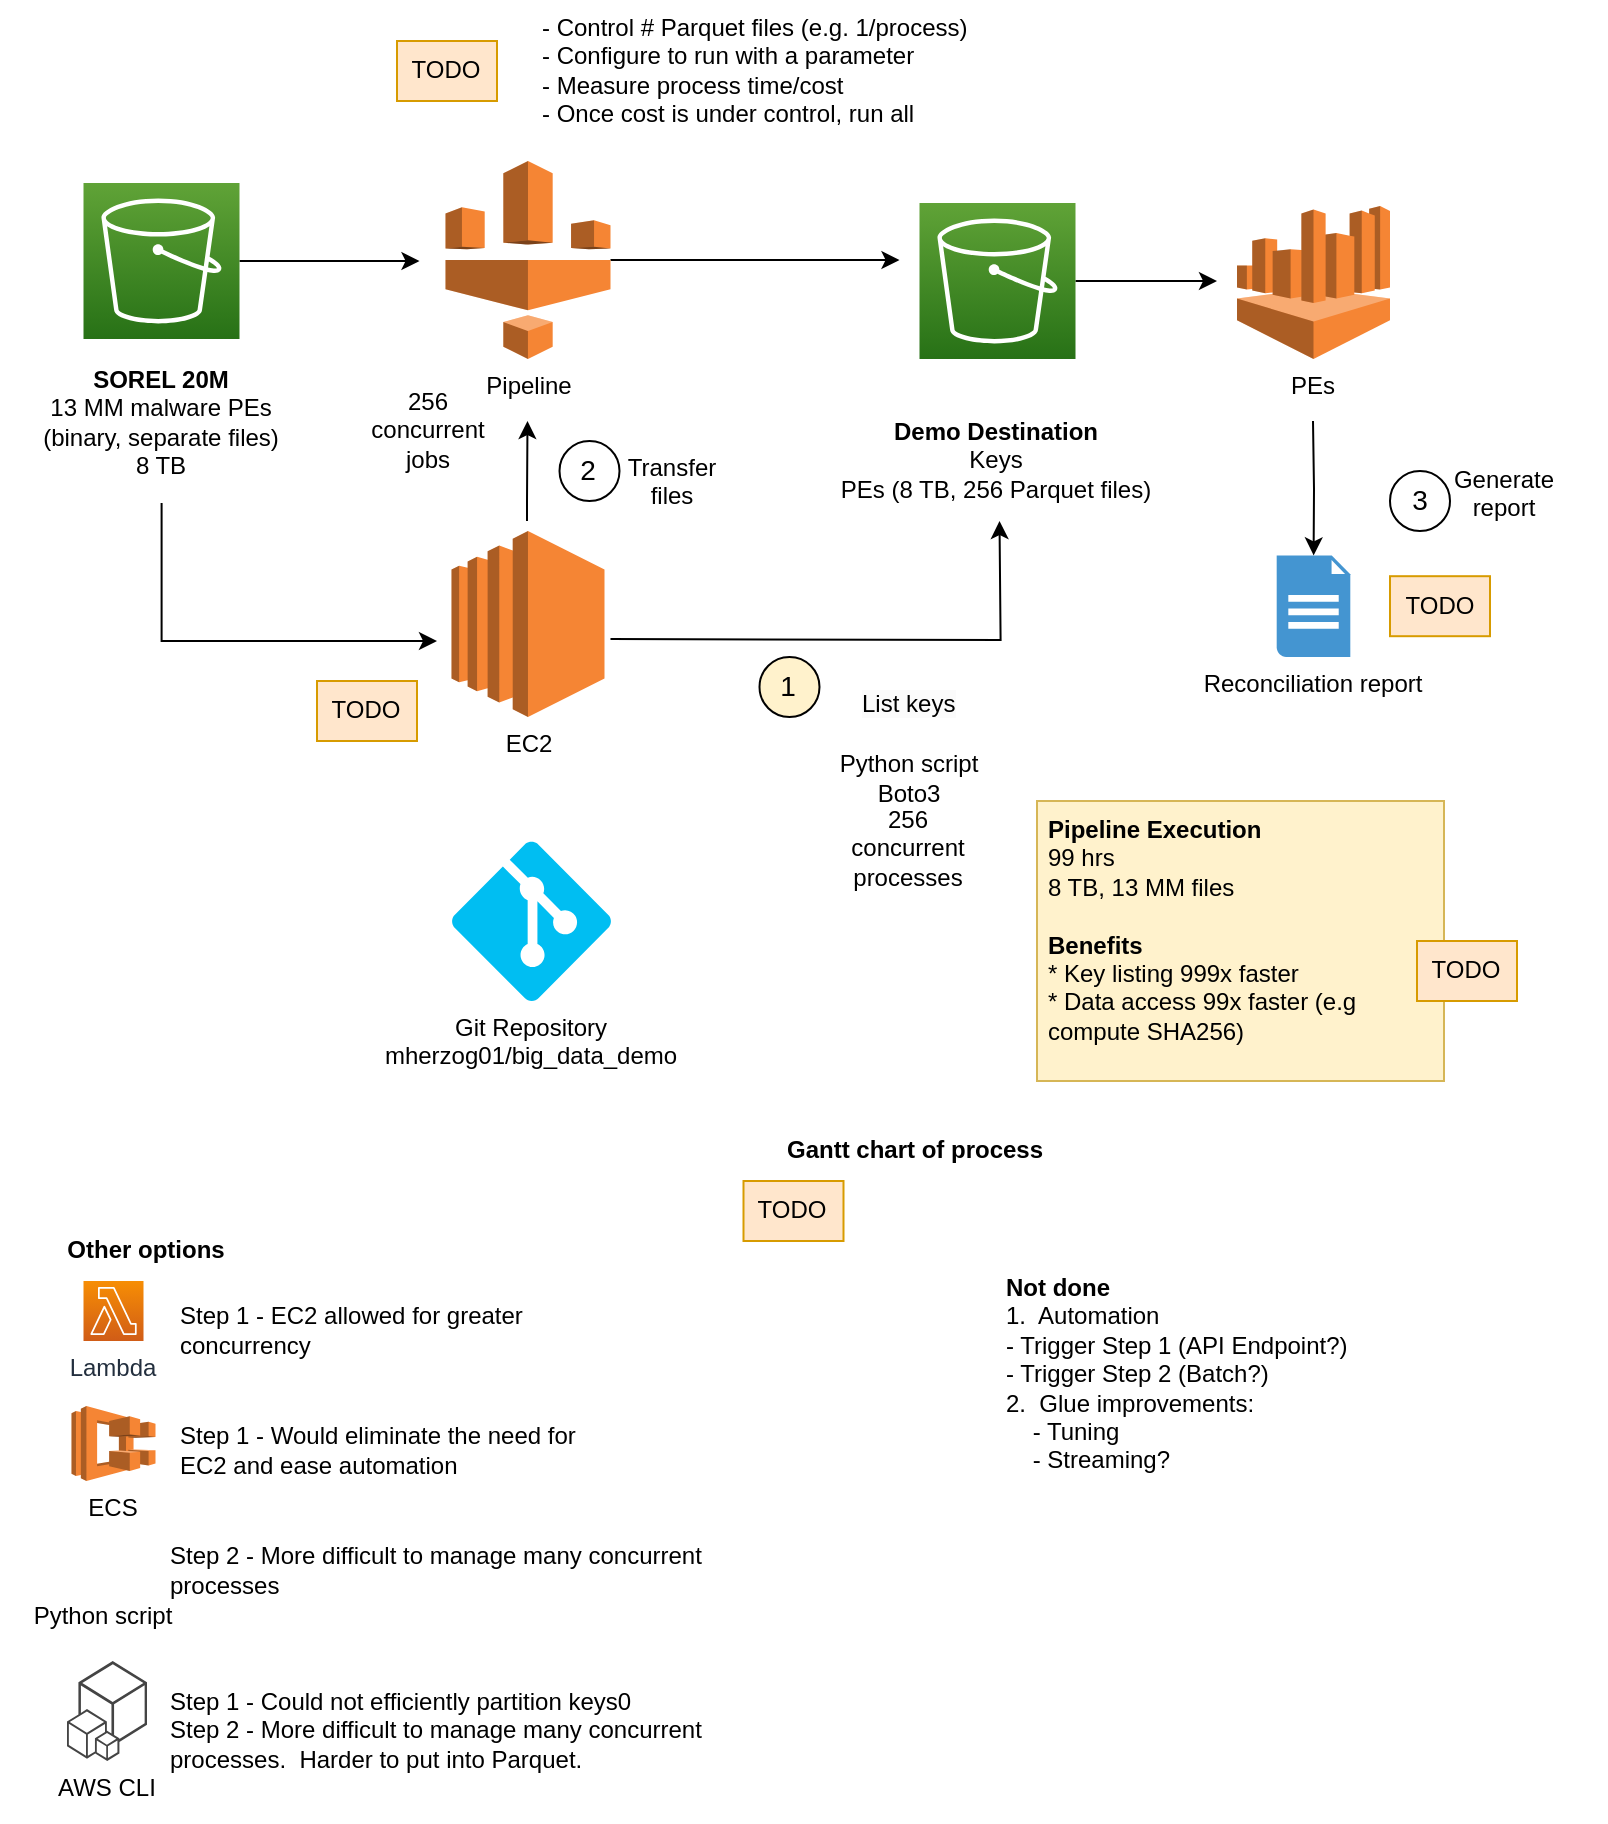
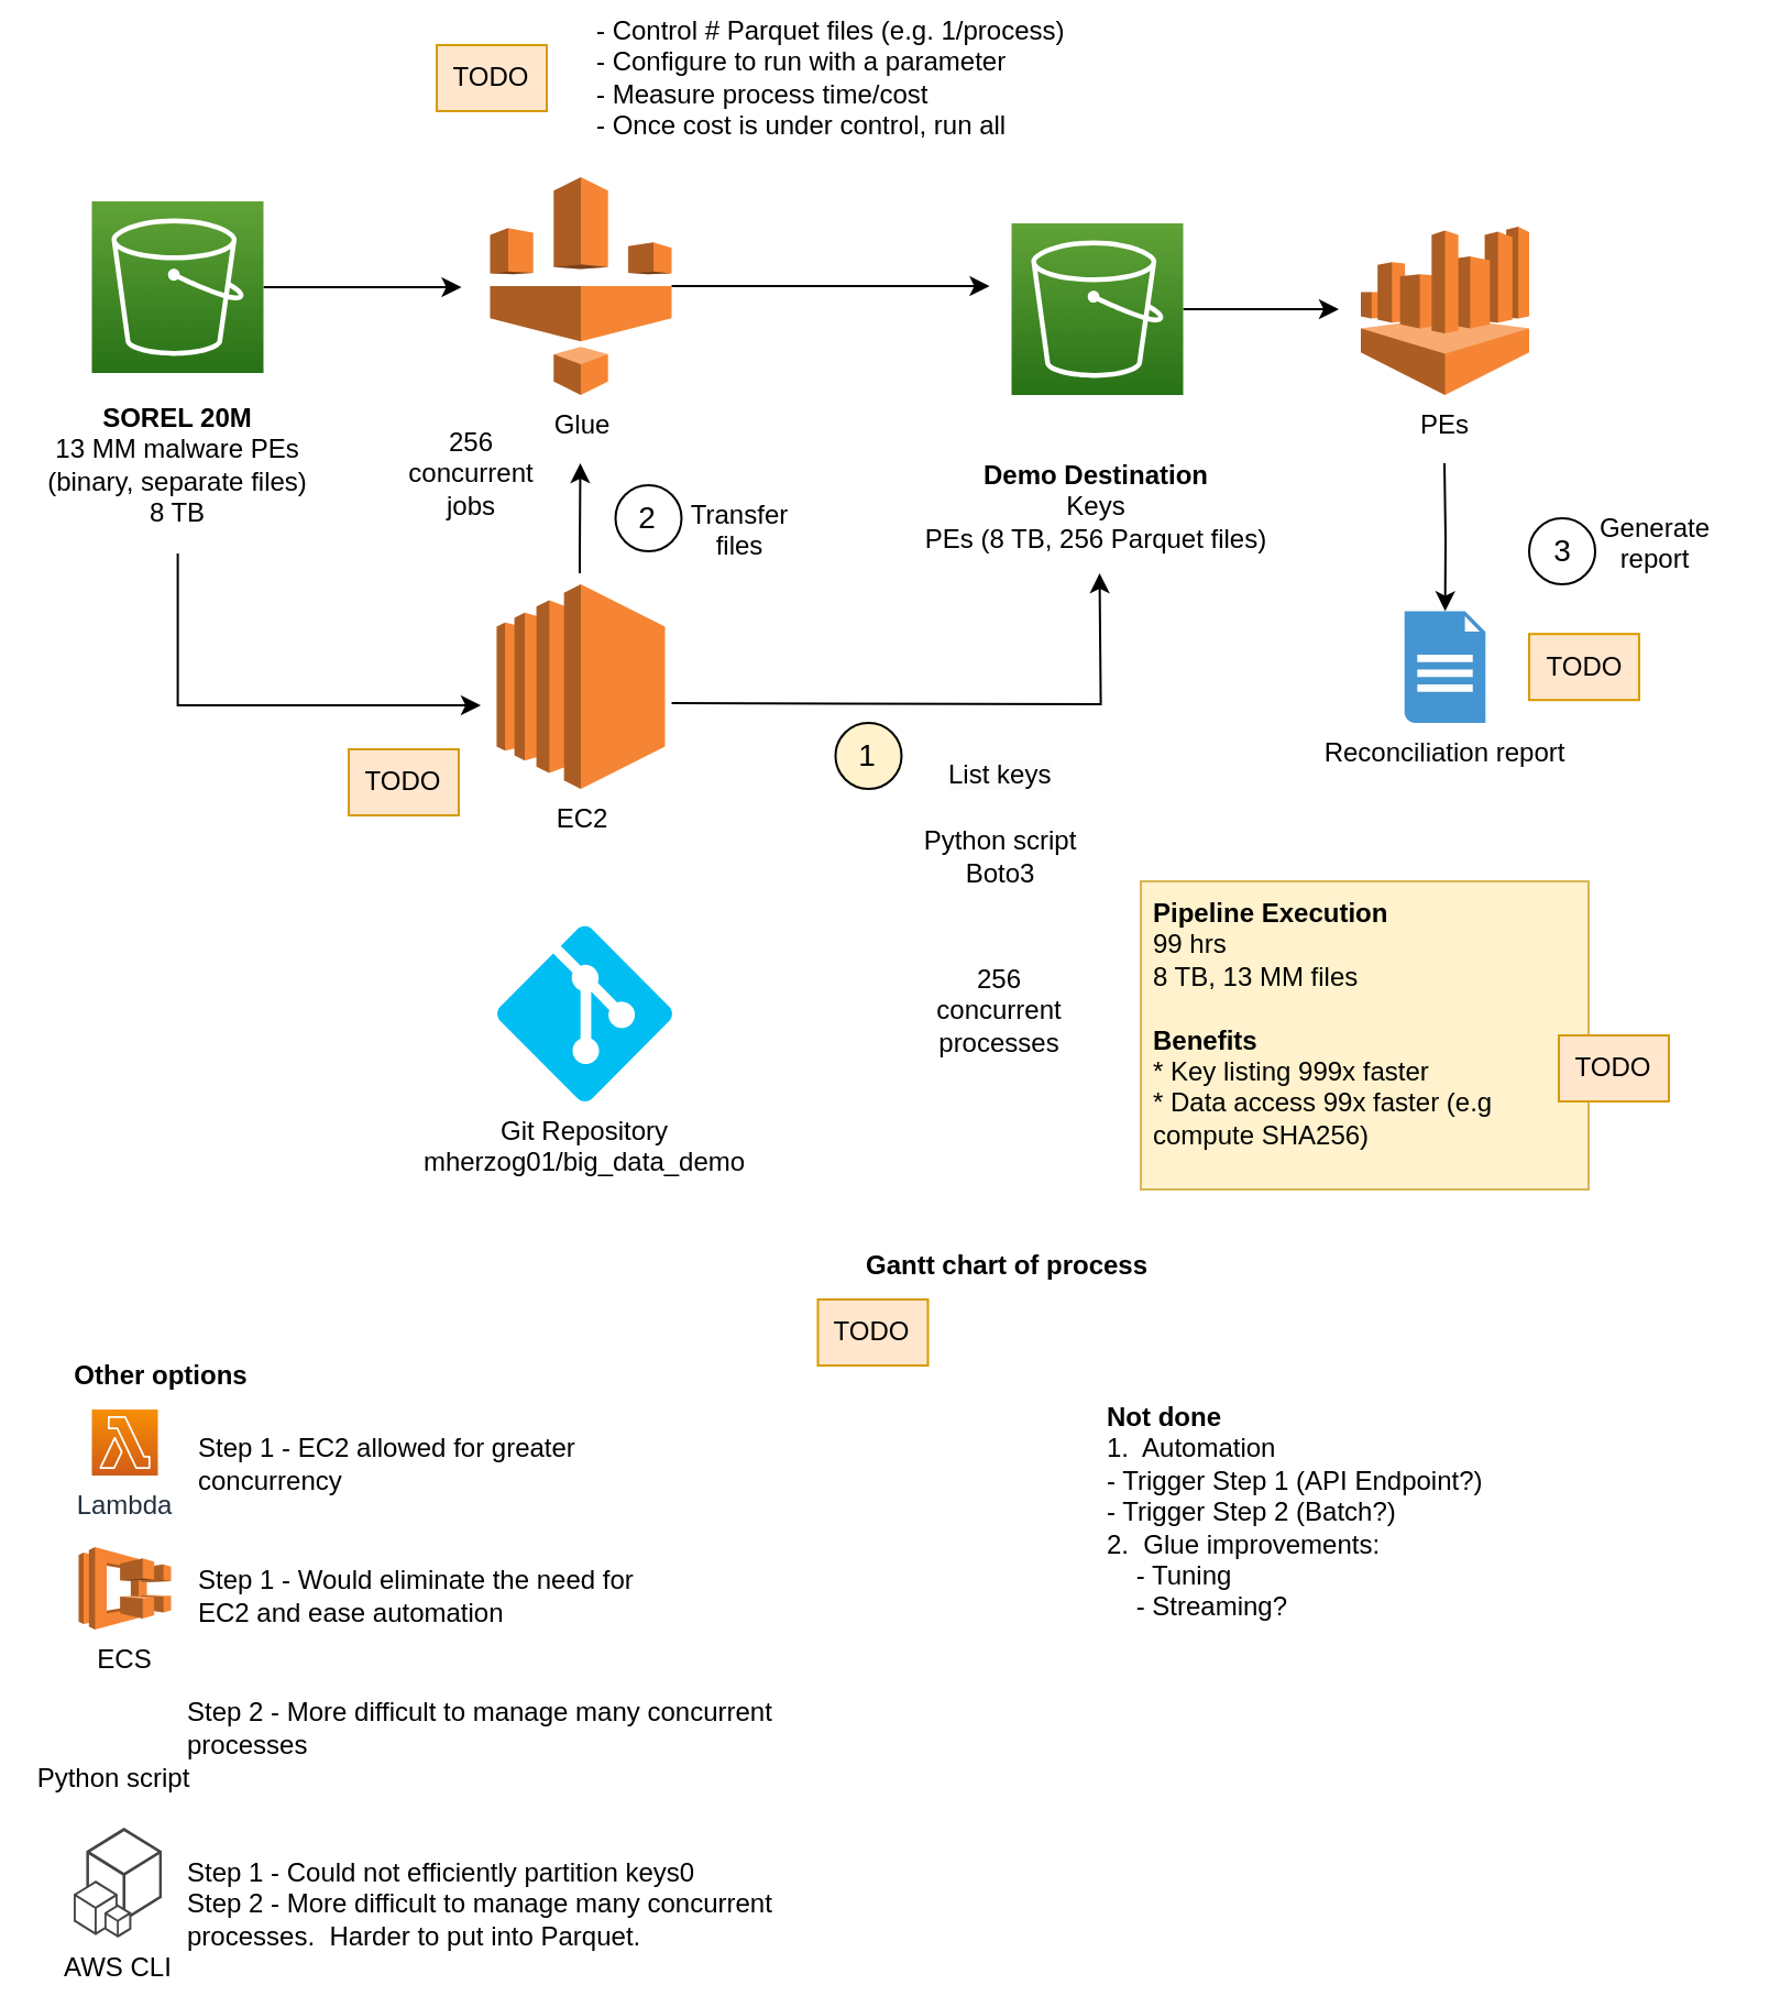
- <mxCell id="6" value="Pipeline" style="outlineConnect=0;dashed=0;verticalLabelPosition=bottom;verticalAlign=top;align=center;html=1;shape=mxgraph.aws3.glue;fillColor=#F58534;gradientColor=none;" vertex="1" parent="1"><mxGeometry x="222.25" y="80" width="82.5" height="99" as="geometry" /></mxCell>
+ <mxCell id="6" value="Glue" style="outlineConnect=0;dashed=0;verticalLabelPosition=bottom;verticalAlign=top;align=center;html=1;shape=mxgraph.aws3.glue;fillColor=#F58534;gradientColor=none;" vertex="1" parent="1"><mxGeometry x="222.25" y="80" width="82.5" height="99" as="geometry" /></mxCell>
- <mxCell id="28" value="256 concurrent processes" style="text;strokeColor=none;align=center;fillColor=none;html=1;verticalAlign=middle;whiteSpace=wrap;rounded=0;" vertex="1" parent="1"><mxGeometry x="419.25" y="409" width="70" height="30" as="geometry" /></mxCell>
+ <mxCell id="28" value="256 concurrent processes" style="text;strokeColor=none;align=center;fillColor=none;html=1;verticalAlign=middle;whiteSpace=wrap;rounded=0;" vertex="1" parent="1"><mxGeometry x="419.25" y="444" width="70" height="30" as="geometry" /></mxCell>
